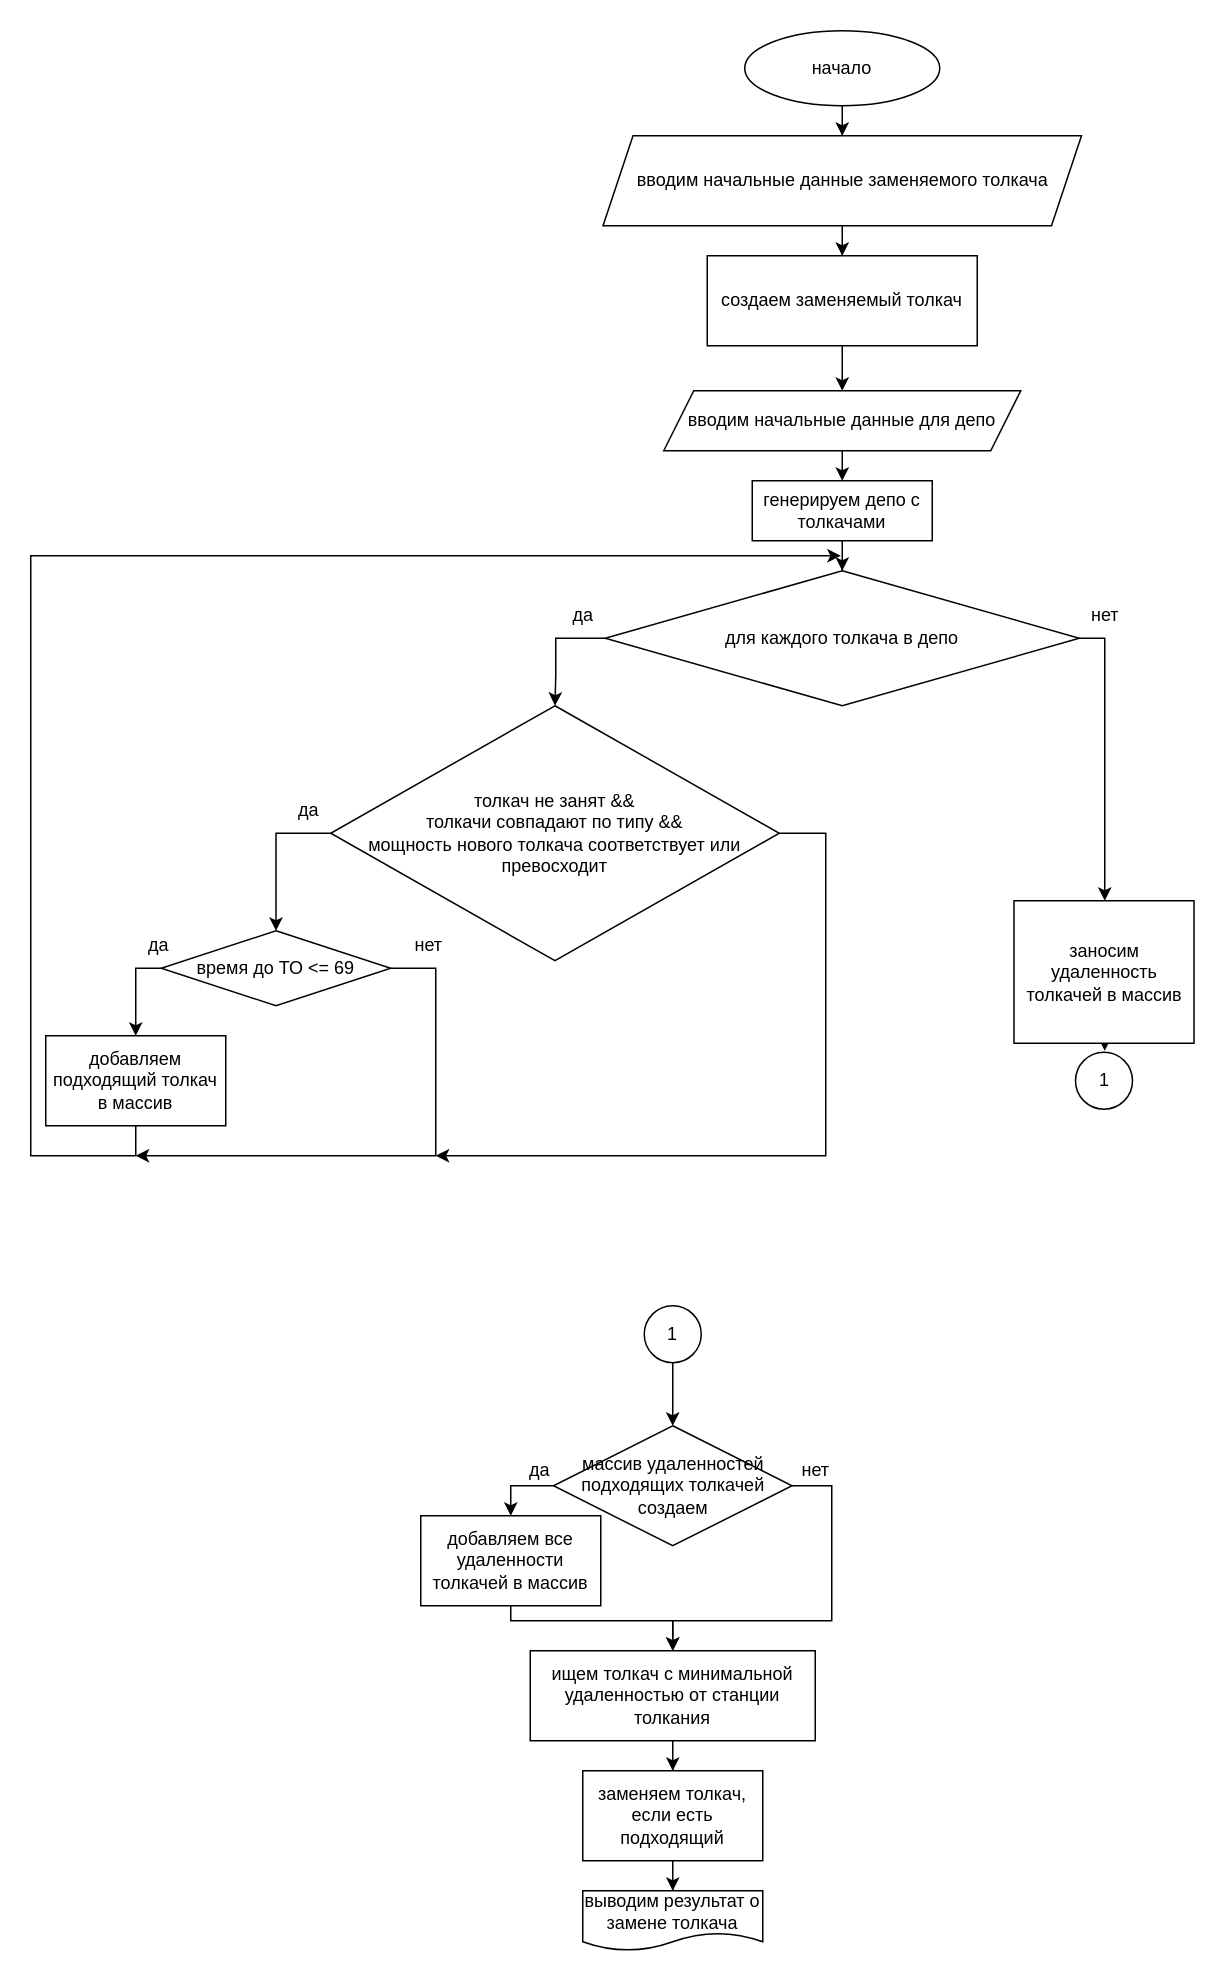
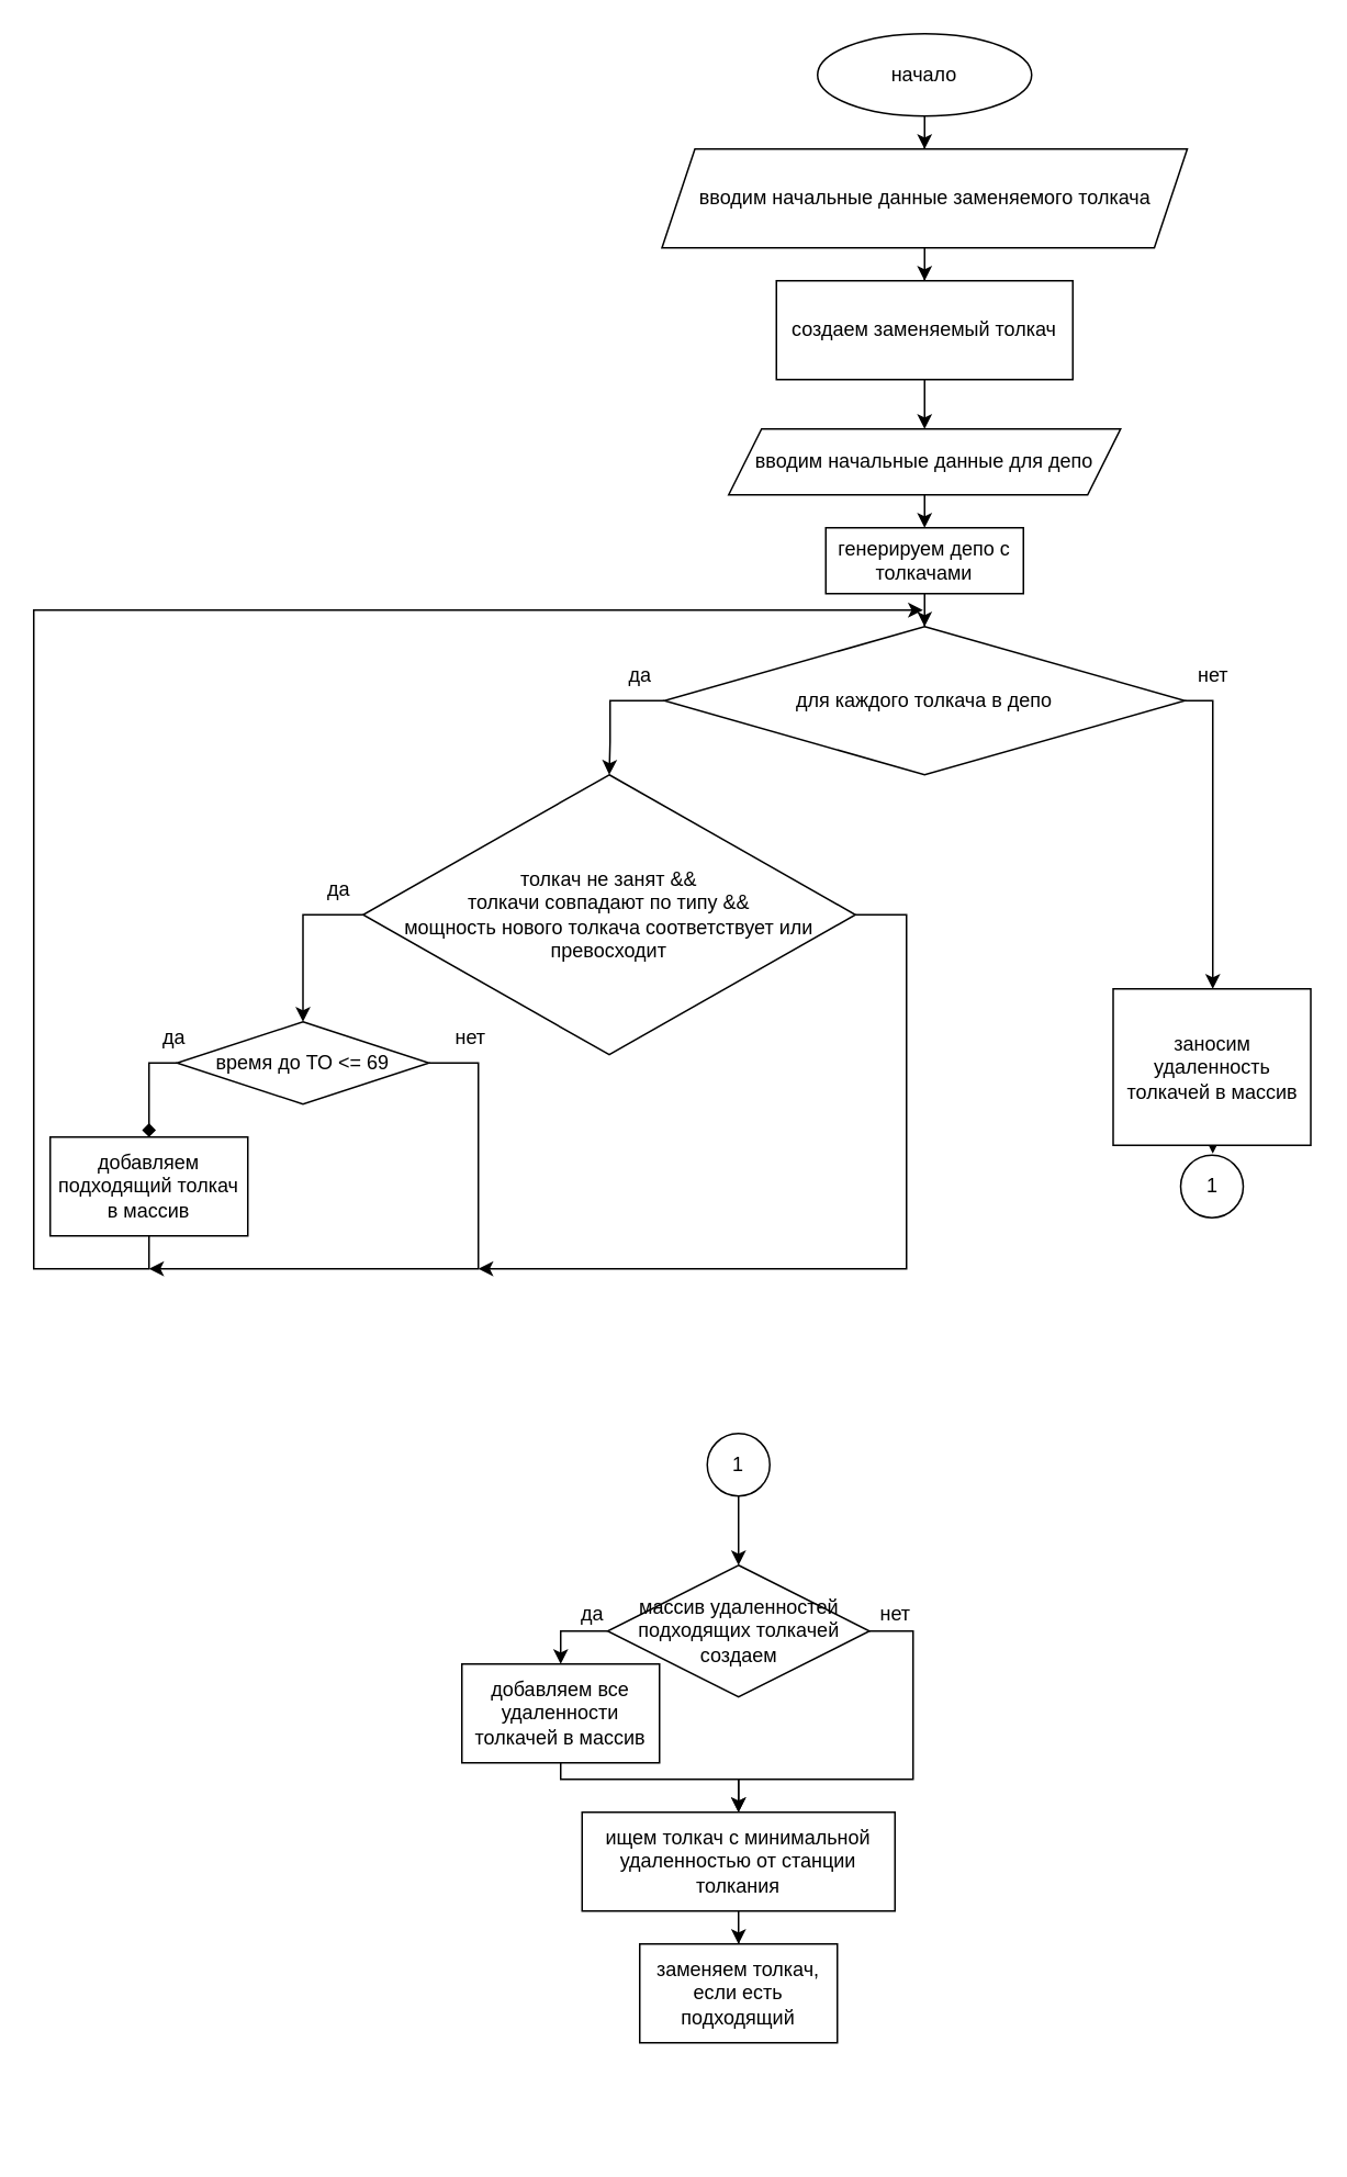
- <mxCell id="23" style="edgeStyle=orthogonalEdgeStyle;rounded=0;orthogonalLoop=1;jettySize=auto;html=1;entryX=0.5;entryY=0;entryDx=0;entryDy=0;" parent="1" source="25" target="22" edge="1"><mxGeometry relative="1" as="geometry"><Array as="points"><mxPoint x="90" y="645" /></Array></mxGeometry></mxCell>
+ <mxCell id="23" style="edgeStyle=orthogonalEdgeStyle;rounded=0;orthogonalLoop=1;jettySize=auto;html=1;entryX=0.5;entryY=0;entryDx=0;entryDy=0;endArrow=diamond;" parent="1" source="25" target="22" edge="1"><mxGeometry relative="1" as="geometry"><Array as="points"><mxPoint x="90" y="645" /></Array></mxGeometry></mxCell>
- <mxCell id="33" style="edgeStyle=orthogonalEdgeStyle;rounded=0;orthogonalLoop=1;jettySize=auto;html=1;entryX=0.5;entryY=0;entryDx=0;entryDy=0;fontSize=12;" parent="1" source="34" target="41" edge="1"><mxGeometry relative="1" as="geometry" /></mxCell>
- <mxCell id="41" value="выводим результат о замене толкача" style="shape=document;whiteSpace=wrap;html=1;boundedLbl=1;fontSize=12;" parent="1" vertex="1"><mxGeometry x="388" y="1260" width="120" height="40" as="geometry" /></mxCell>
